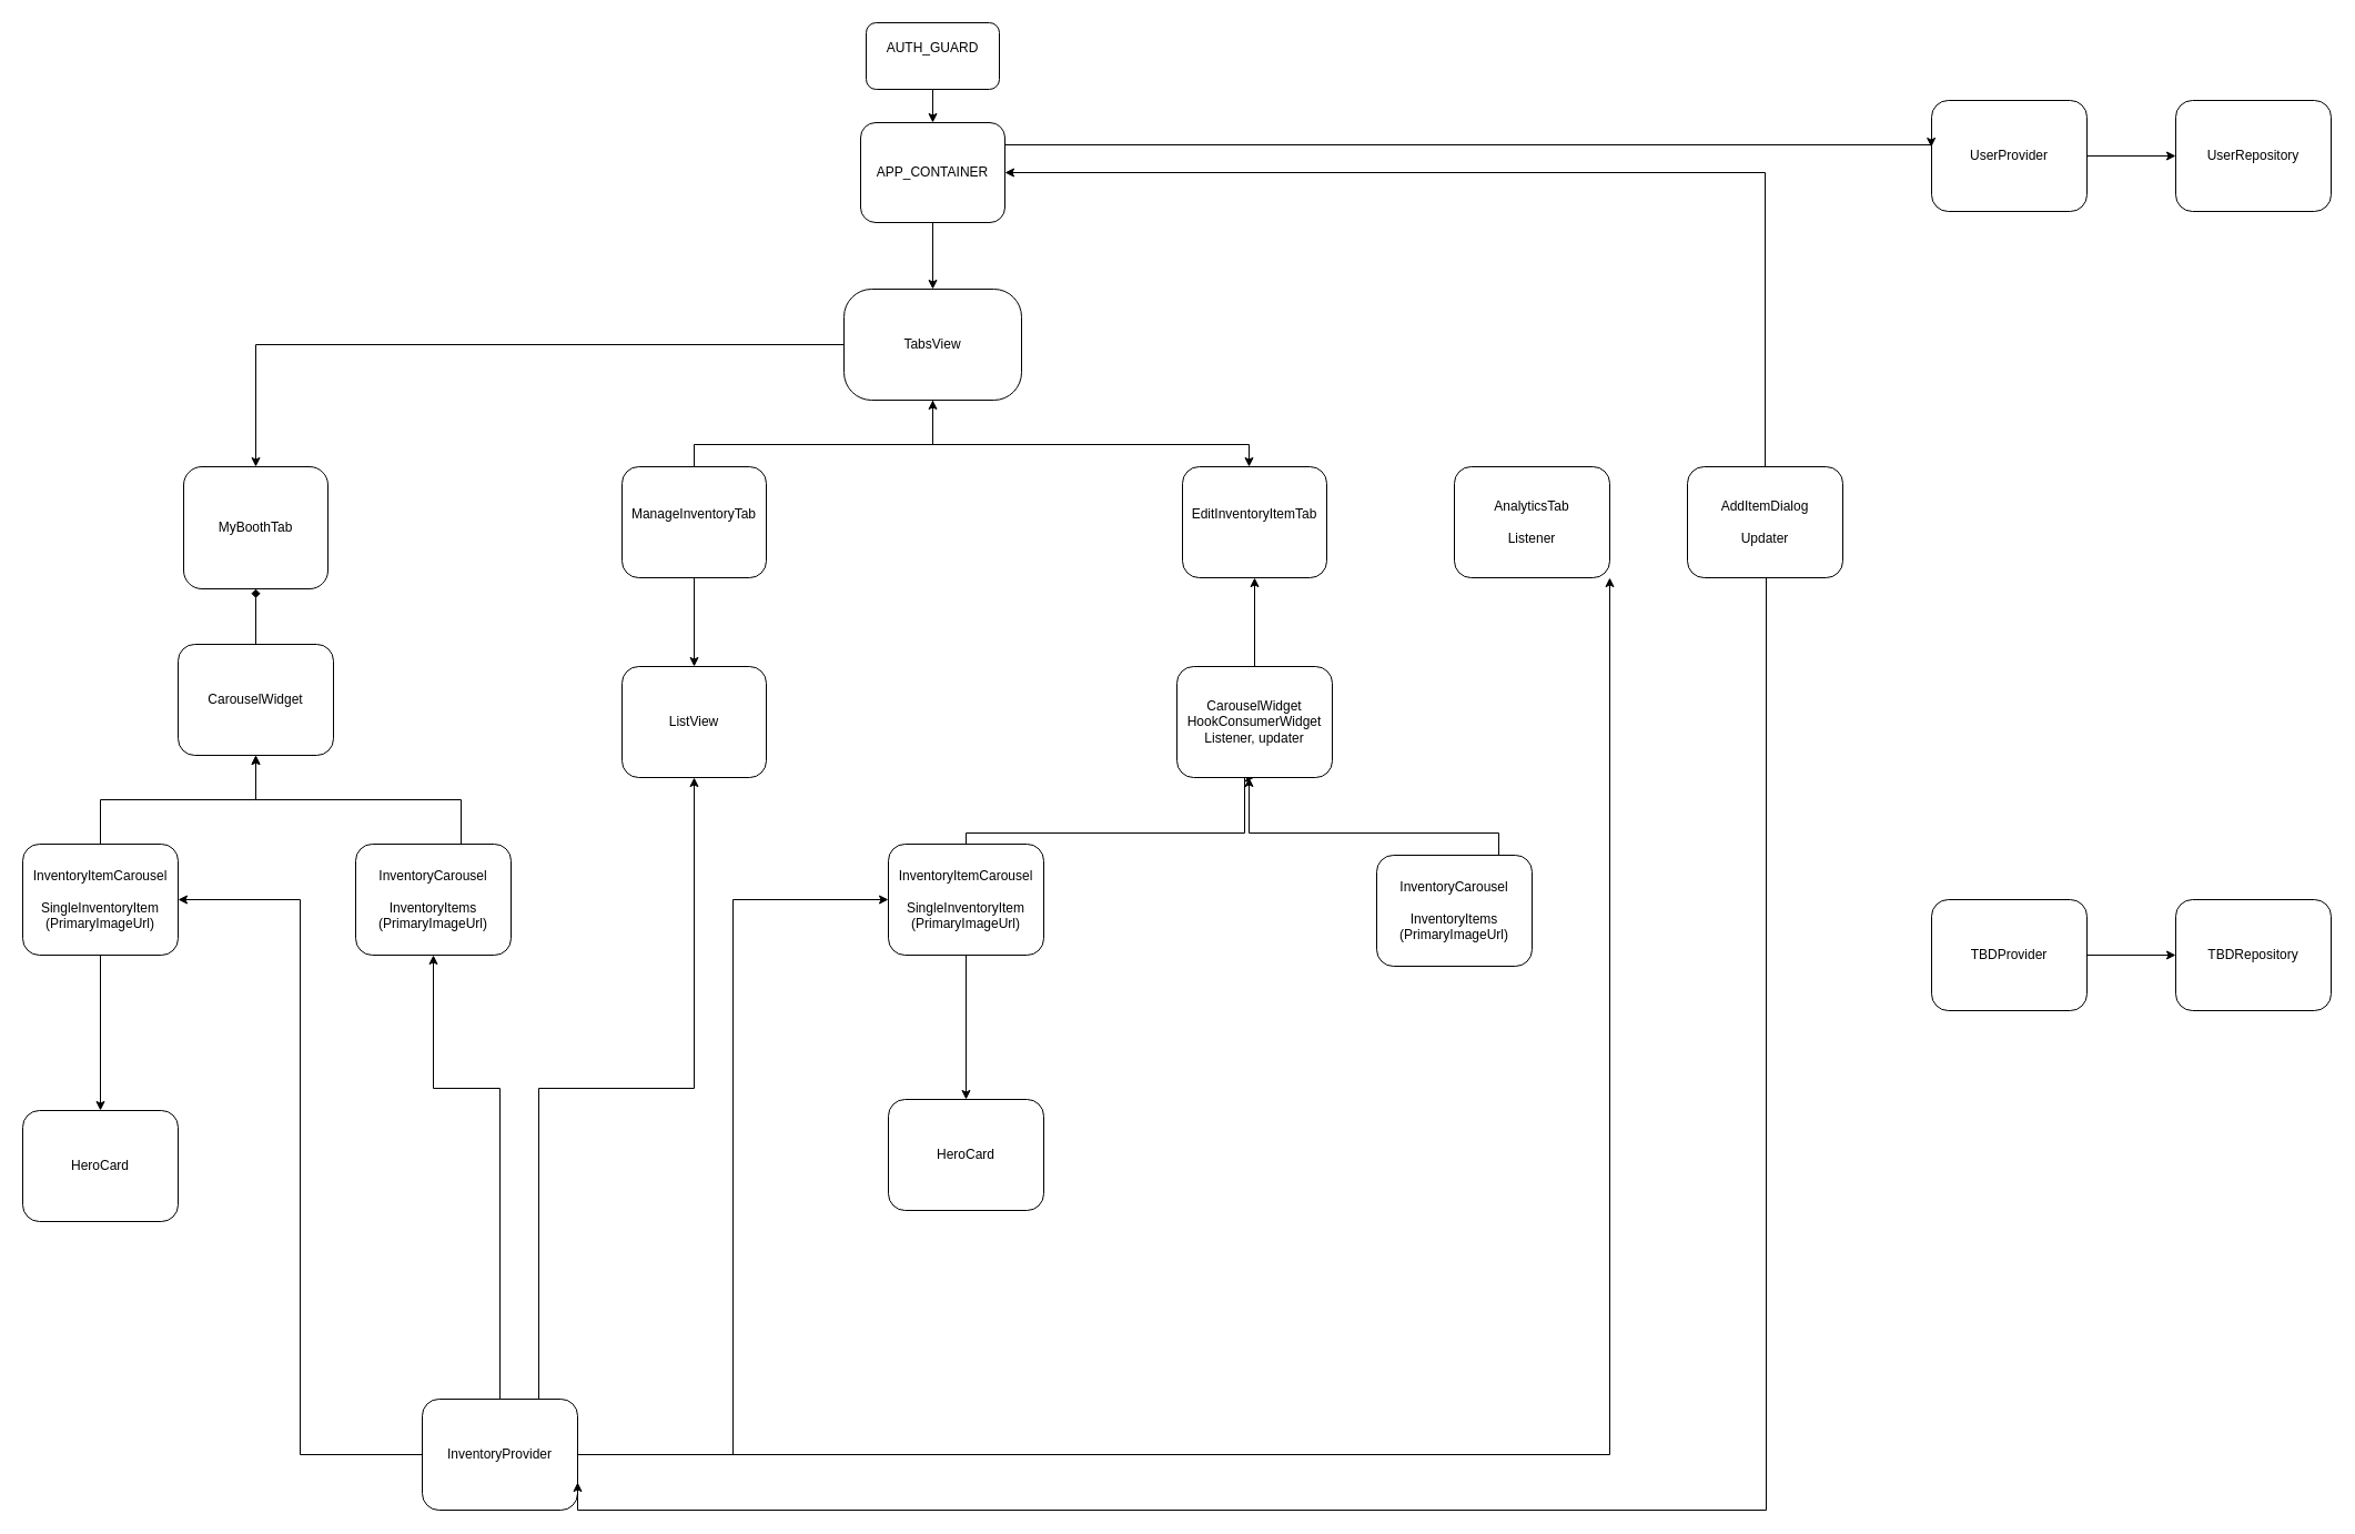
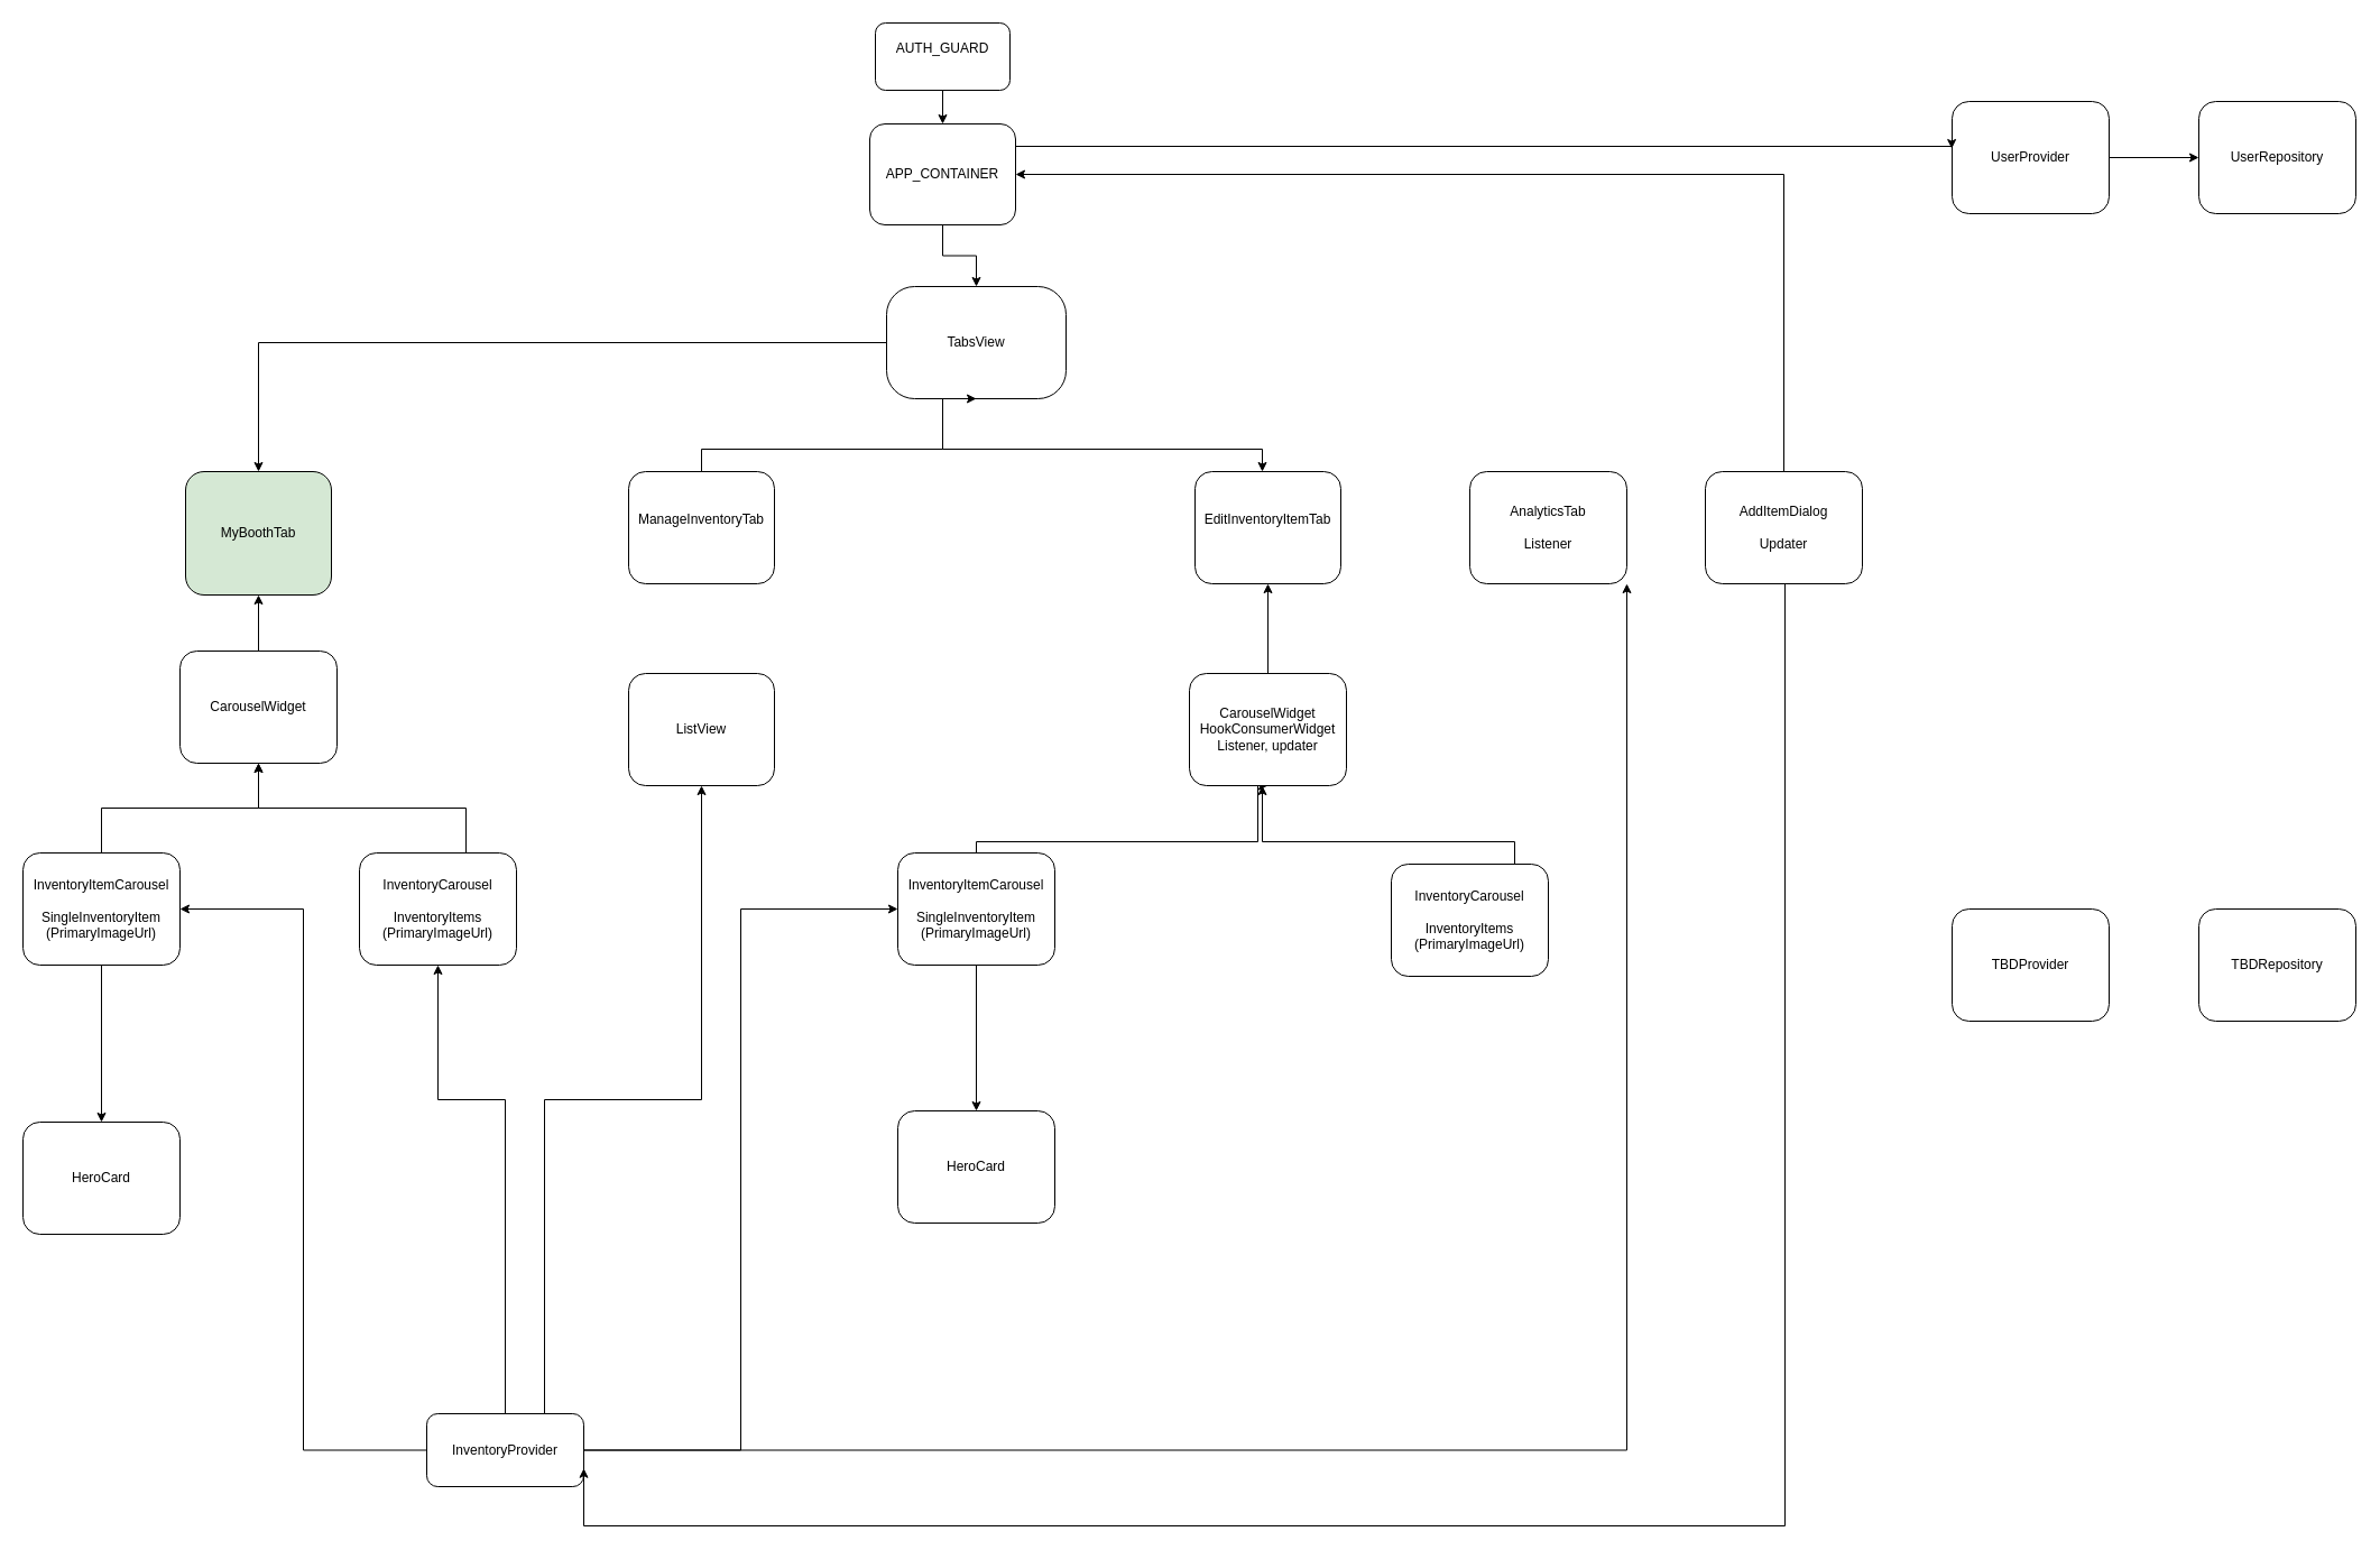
- <mxCell id="8" value="&lt;div&gt;TabsView&lt;/div&gt;" style="rounded=1;whiteSpace=wrap;html=1;arcSize=25;" parent="1" vertex="1"><mxGeometry x="760" y="260" width="160" height="100" as="geometry" /></mxCell>
+ <mxCell id="8" value="&lt;div&gt;TabsView&lt;/div&gt;" style="rounded=1;whiteSpace=wrap;html=1;arcSize=25;" parent="1" vertex="1"><mxGeometry x="790" y="255" width="160" height="100" as="geometry" /></mxCell>
- <mxCell id="9" value="&lt;div&gt;MyBoothTab&lt;/div&gt;" style="rounded=1;whiteSpace=wrap;html=1;" parent="1" vertex="1"><mxGeometry x="165" y="420" width="130" height="110" as="geometry" /></mxCell>
+ <mxCell id="9" value="&lt;div&gt;MyBoothTab&lt;/div&gt;" style="rounded=1;whiteSpace=wrap;html=1;fillColor=#d5e8d4;" parent="1" vertex="1"><mxGeometry x="165" y="420" width="130" height="110" as="geometry" /></mxCell>
- <mxCell id="20" value="" style="edgeStyle=orthogonalEdgeStyle;rounded=0;orthogonalLoop=1;jettySize=auto;html=1;endArrow=diamond;" parent="1" source="21" target="9" edge="1"><mxGeometry relative="1" as="geometry" /></mxCell>
+ <mxCell id="20" value="" style="edgeStyle=orthogonalEdgeStyle;rounded=0;orthogonalLoop=1;jettySize=auto;html=1;" parent="1" source="21" target="9" edge="1"><mxGeometry relative="1" as="geometry" /></mxCell>
- <mxCell id="12" value="" style="edgeStyle=orthogonalEdgeStyle;rounded=0;orthogonalLoop=1;jettySize=auto;html=1;" parent="1" source="14" target="23" edge="1"><mxGeometry relative="1" as="geometry" /></mxCell>
- <mxCell id="41" value="" style="edgeStyle=orthogonalEdgeStyle;rounded=0;orthogonalLoop=1;jettySize=auto;html=1;" parent="1" source="42" target="43" edge="1"><mxGeometry relative="1" as="geometry" /></mxCell>
- <mxCell id="37" value="&lt;div&gt;InventoryProvider&lt;/div&gt;" style="rounded=1;whiteSpace=wrap;html=1;fillColor=light-dark(#FFFFFF,#006600);" parent="1" vertex="1"><mxGeometry x="380" y="1260" width="140" height="100" as="geometry" /></mxCell>
+ <mxCell id="37" value="&lt;div&gt;InventoryProvider&lt;/div&gt;" style="rounded=1;whiteSpace=wrap;html=1;fillColor=light-dark(#FFFFFF,#006600);" parent="1" vertex="1"><mxGeometry x="380" y="1260" width="140" height="65" as="geometry" /></mxCell>
